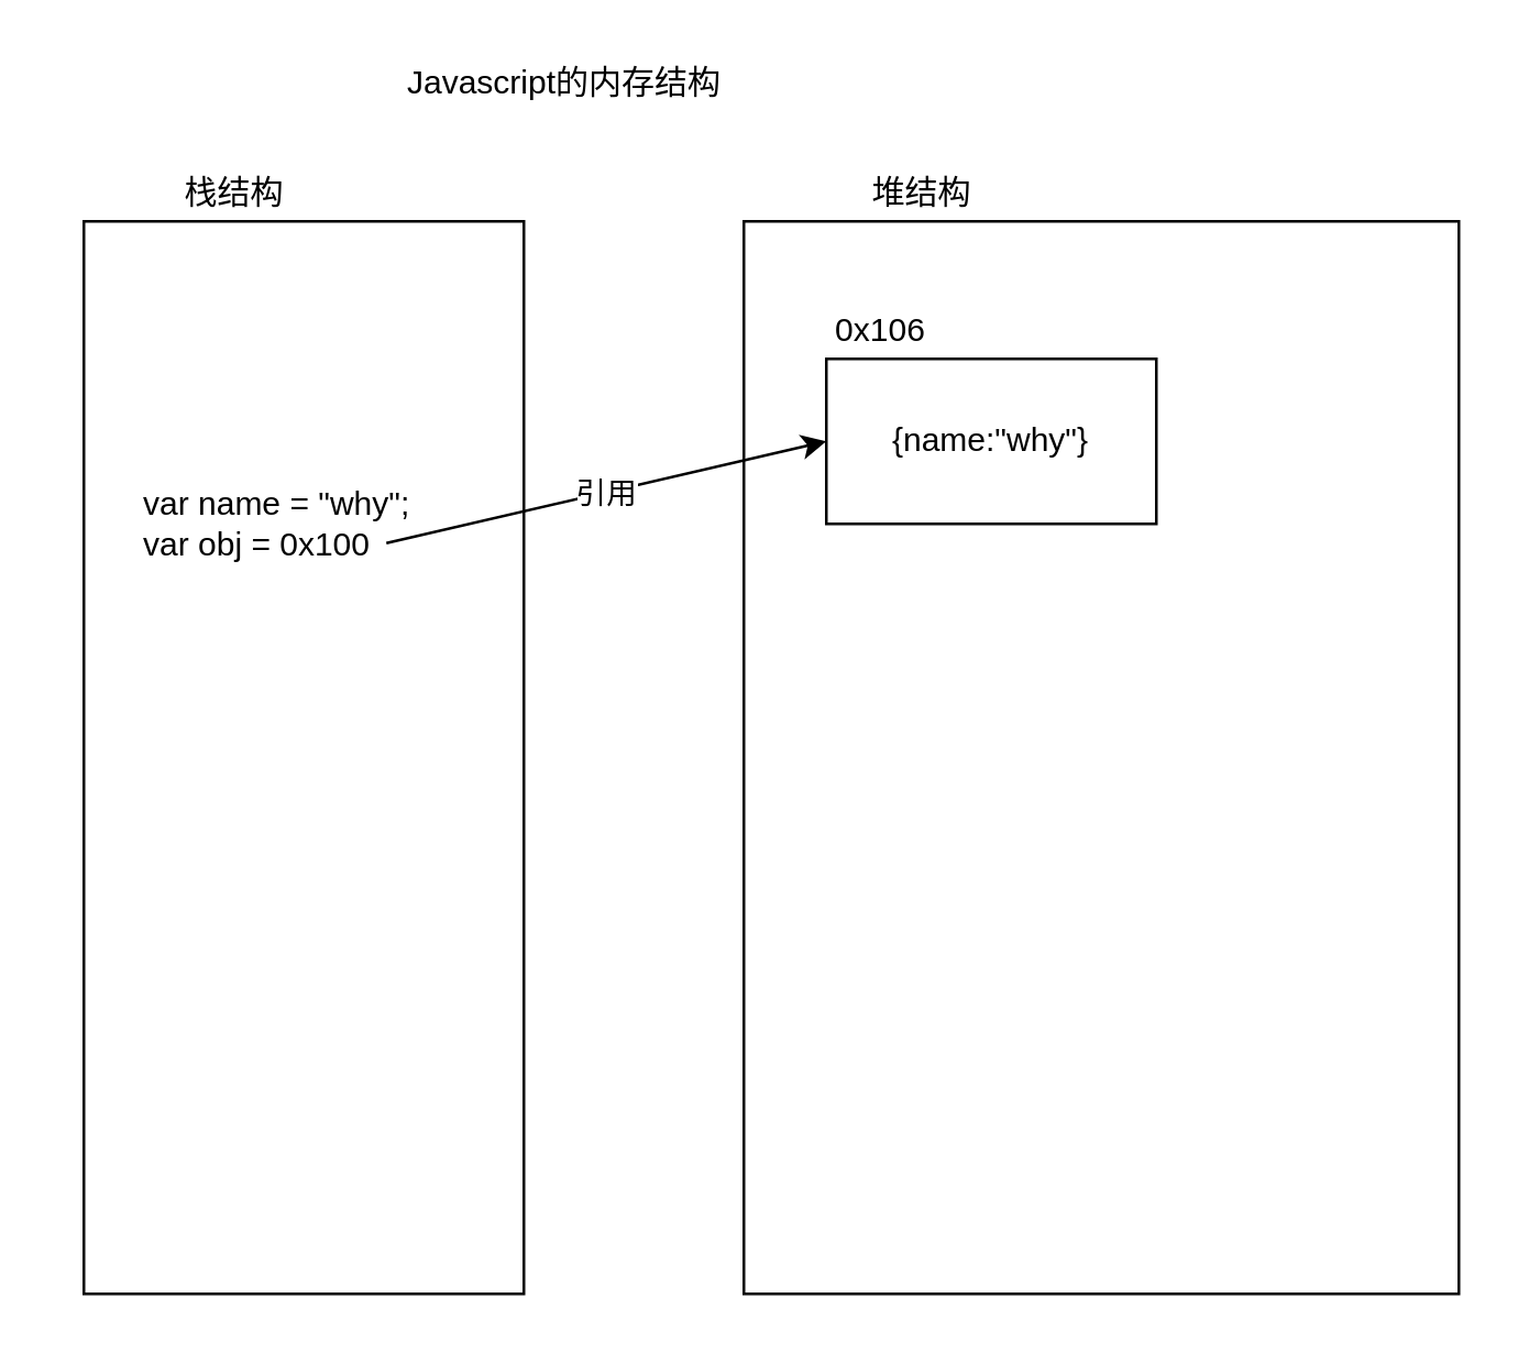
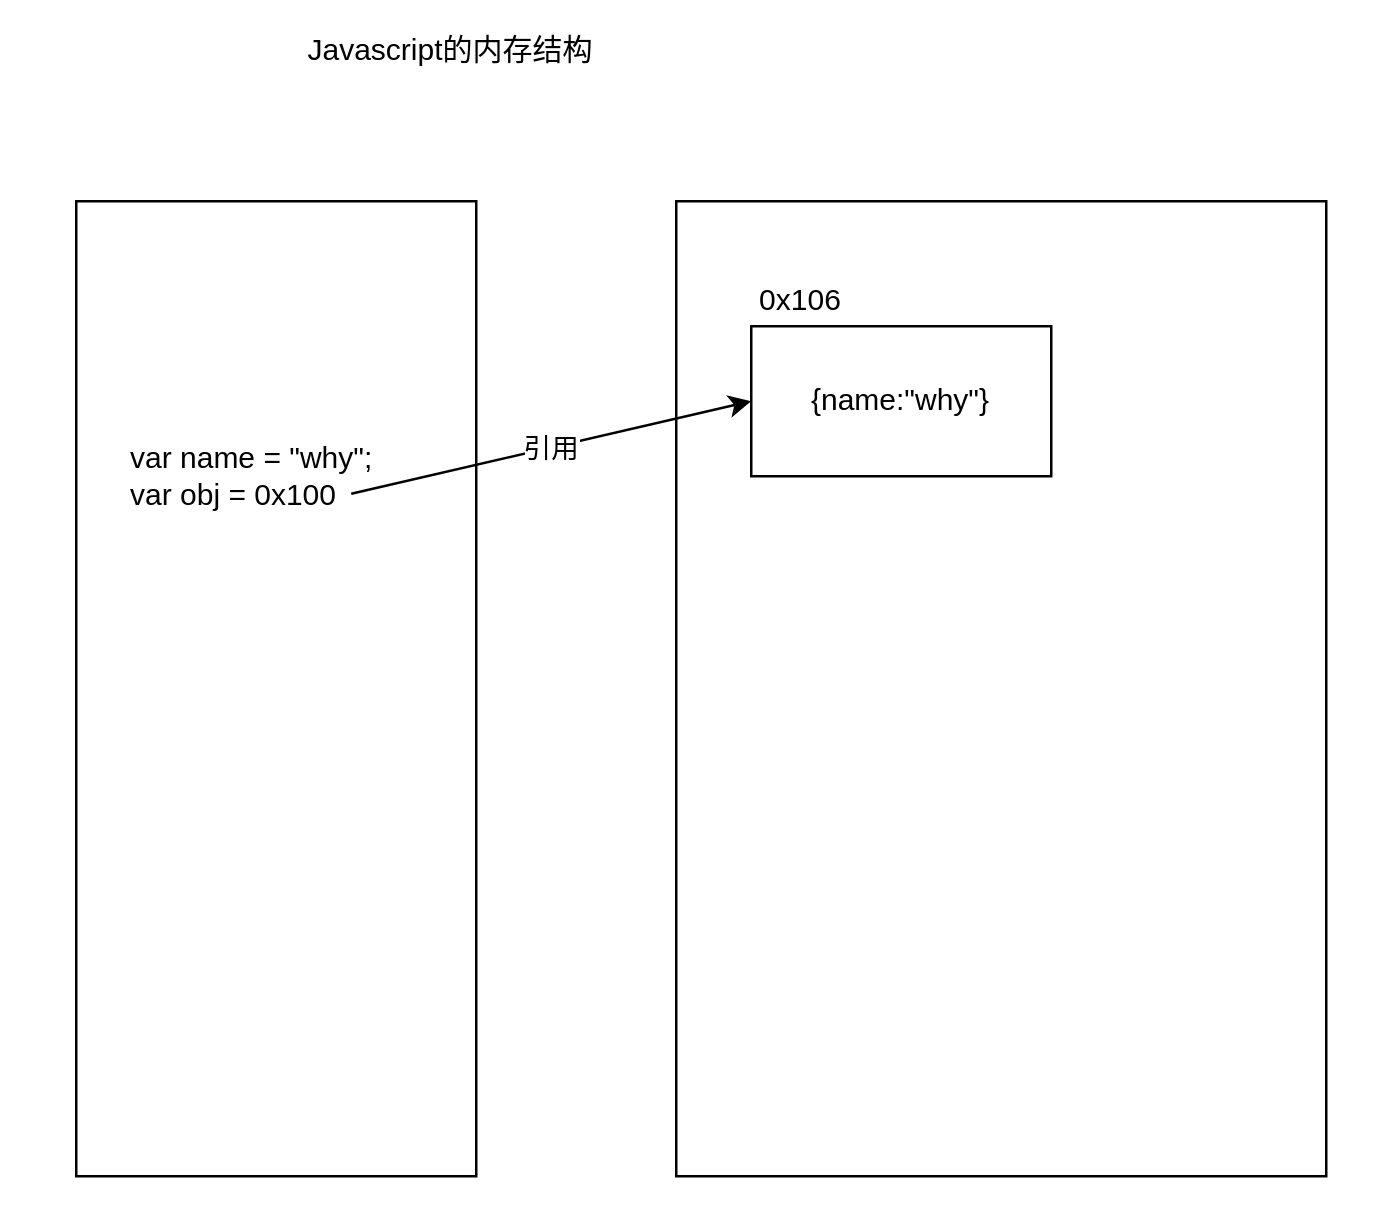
- <mxCell id="4" value="Javascript的内存结构" style="text;html=1;strokeColor=none;fillColor=none;align=center;verticalAlign=middle;whiteSpace=wrap;rounded=0;" vertex="1" parent="1"><mxGeometry x="140" y="20" width="130" height="20" as="geometry" /></mxCell>
+ <mxCell id="4" value="Javascript的内存结构" style="text;html=1;strokeColor=none;fillColor=none;align=center;verticalAlign=middle;whiteSpace=wrap;rounded=0;" vertex="1" parent="1"><mxGeometry x="115" y="10" width="130" height="20" as="geometry" /></mxCell>
- <mxCell id="5" value="栈结构" style="text;html=1;strokeColor=none;fillColor=none;align=center;verticalAlign=middle;whiteSpace=wrap;rounded=0;" vertex="1" parent="1"><mxGeometry x="20" y="60" width="130" height="20" as="geometry" /></mxCell>
- <mxCell id="6" value="堆结构" style="text;html=1;strokeColor=none;fillColor=none;align=center;verticalAlign=middle;whiteSpace=wrap;rounded=0;" vertex="1" parent="1"><mxGeometry x="270" y="60" width="130" height="20" as="geometry" /></mxCell>
